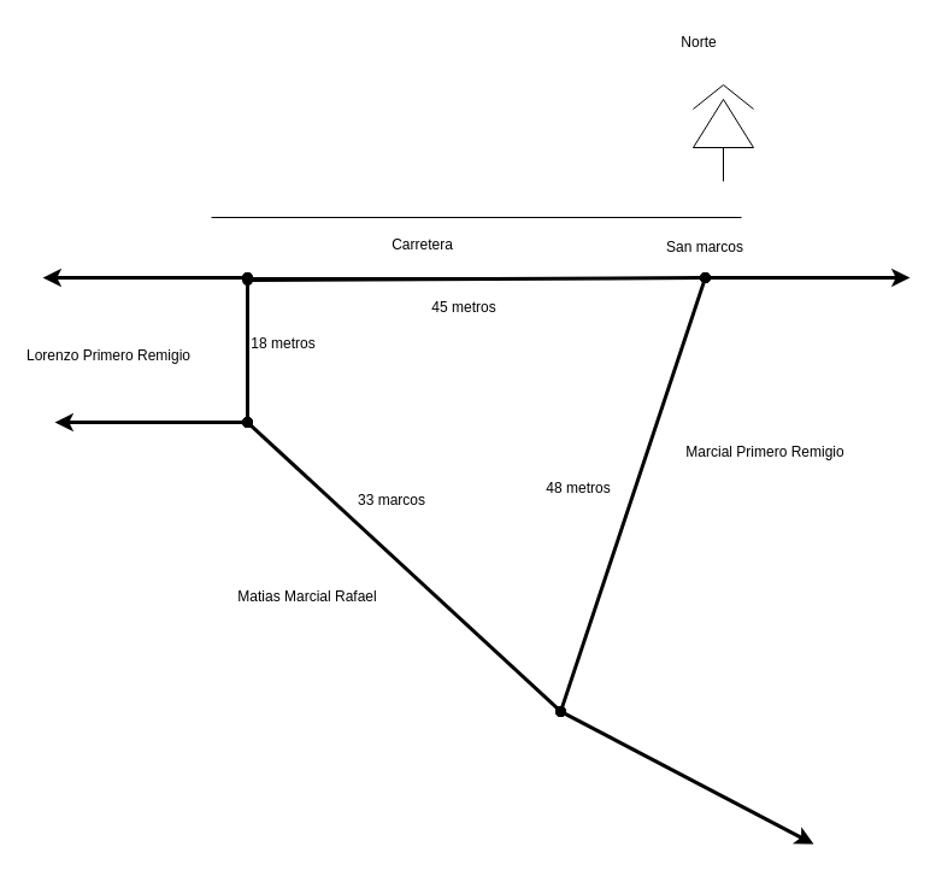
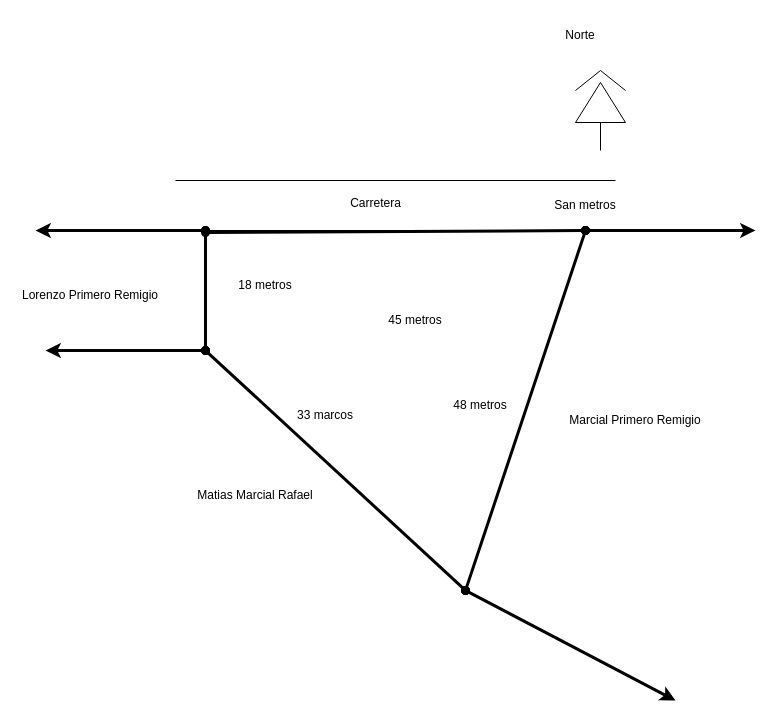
- <mxCell id="4" value="Carretera" style="text;html=1;align=center;verticalAlign=middle;resizable=0;points=[];autosize=1;strokeColor=none;fillColor=none;" vertex="1" parent="1"><mxGeometry x="315" y="188" width="70" height="30" as="geometry" /></mxCell>
+ <mxCell id="4" value="Carretera" style="text;html=1;align=center;verticalAlign=middle;resizable=0;points=[];autosize=1;strokeColor=none;fillColor=none;" vertex="1" parent="1"><mxGeometry x="340" y="188" width="70" height="30" as="geometry" /></mxCell>
- <mxCell id="5" value="San marcos" style="text;html=1;strokeColor=none;fillColor=none;align=center;verticalAlign=middle;whiteSpace=wrap;rounded=0;" vertex="1" parent="1"><mxGeometry x="535" y="190" width="100" height="30" as="geometry" /></mxCell>
+ <mxCell id="5" value="San metros" style="text;html=1;strokeColor=none;fillColor=none;align=center;verticalAlign=middle;whiteSpace=wrap;rounded=0;" vertex="1" parent="1"><mxGeometry x="535" y="190" width="100" height="30" as="geometry" /></mxCell>
- <mxCell id="7" value="45 metros" style="text;html=1;strokeColor=none;fillColor=none;align=center;verticalAlign=middle;whiteSpace=wrap;rounded=0;" vertex="1" parent="1"><mxGeometry x="355" y="240" width="60" height="30" as="geometry" /></mxCell>
+ <mxCell id="7" value="45 metros" style="text;html=1;strokeColor=none;fillColor=none;align=center;verticalAlign=middle;whiteSpace=wrap;rounded=0;" vertex="1" parent="1"><mxGeometry x="385" y="305" width="60" height="30" as="geometry" /></mxCell>
- <mxCell id="15" value="18 metros" style="text;html=1;strokeColor=none;fillColor=none;align=center;verticalAlign=middle;whiteSpace=wrap;rounded=0;" vertex="1" parent="1"><mxGeometry x="205" y="270" width="60" height="30" as="geometry" /></mxCell>
+ <mxCell id="15" value="18 metros" style="text;html=1;strokeColor=none;fillColor=none;align=center;verticalAlign=middle;whiteSpace=wrap;rounded=0;" vertex="1" parent="1"><mxGeometry x="235" y="270" width="60" height="30" as="geometry" /></mxCell>
- <mxCell id="16" value="Marcial Primero Remigio" style="text;html=1;strokeColor=none;fillColor=none;align=center;verticalAlign=middle;whiteSpace=wrap;rounded=0;" vertex="1" parent="1"><mxGeometry x="565" y="360" width="140" height="30" as="geometry" /></mxCell>
+ <mxCell id="16" value="Marcial Primero Remigio" style="text;html=1;strokeColor=none;fillColor=none;align=center;verticalAlign=middle;whiteSpace=wrap;rounded=0;" vertex="1" parent="1"><mxGeometry x="565" y="405" width="140" height="30" as="geometry" /></mxCell>
